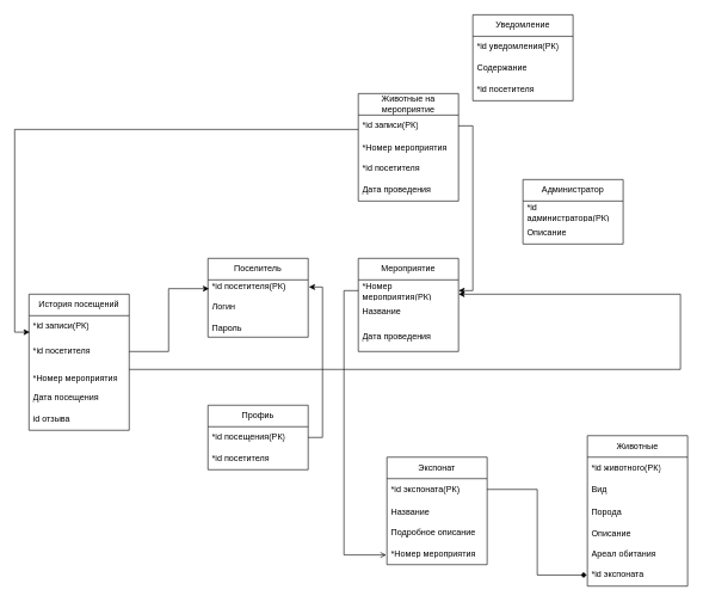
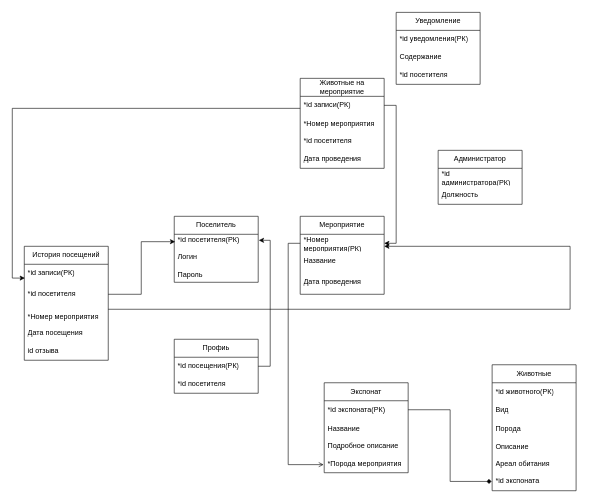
- <mxCell id="25" value="Описание" style="text;strokeColor=none;fillColor=none;align=left;verticalAlign=middle;spacingLeft=4;spacingRight=4;overflow=hidden;points=[[0,0.5],[1,0.5]];portConstraint=eastwest;rotatable=0;whiteSpace=wrap;html=1;" vertex="1" parent="23"><mxGeometry y="60" width="140" height="30" as="geometry" /></mxCell>
+ <mxCell id="25" value="Должность" style="text;strokeColor=none;fillColor=none;align=left;verticalAlign=middle;spacingLeft=4;spacingRight=4;overflow=hidden;points=[[0,0.5],[1,0.5]];portConstraint=eastwest;rotatable=0;whiteSpace=wrap;html=1;" vertex="1" parent="23"><mxGeometry y="60" width="140" height="30" as="geometry" /></mxCell>
- <mxCell id="28" value="Название&lt;div&gt;&lt;br&gt;&lt;/div&gt;&lt;div&gt;Подробное описание&lt;/div&gt;&lt;div&gt;&lt;br&gt;&lt;/div&gt;&lt;div&gt;*Номер мероприятия&lt;/div&gt;" style="text;strokeColor=none;fillColor=none;align=left;verticalAlign=middle;spacingLeft=4;spacingRight=4;overflow=hidden;points=[[0,0.5],[1,0.5]];portConstraint=eastwest;rotatable=0;whiteSpace=wrap;html=1;" vertex="1" parent="26"><mxGeometry y="60" width="140" height="90" as="geometry" /></mxCell>
+ <mxCell id="28" value="Название&lt;div&gt;&lt;br&gt;&lt;/div&gt;&lt;div&gt;Подробное описание&lt;/div&gt;&lt;div&gt;&lt;br&gt;&lt;/div&gt;&lt;div&gt;*Порода мероприятия&lt;/div&gt;" style="text;strokeColor=none;fillColor=none;align=left;verticalAlign=middle;spacingLeft=4;spacingRight=4;overflow=hidden;points=[[0,0.5],[1,0.5]];portConstraint=eastwest;rotatable=0;whiteSpace=wrap;html=1;" vertex="1" parent="26"><mxGeometry y="60" width="140" height="90" as="geometry" /></mxCell>
